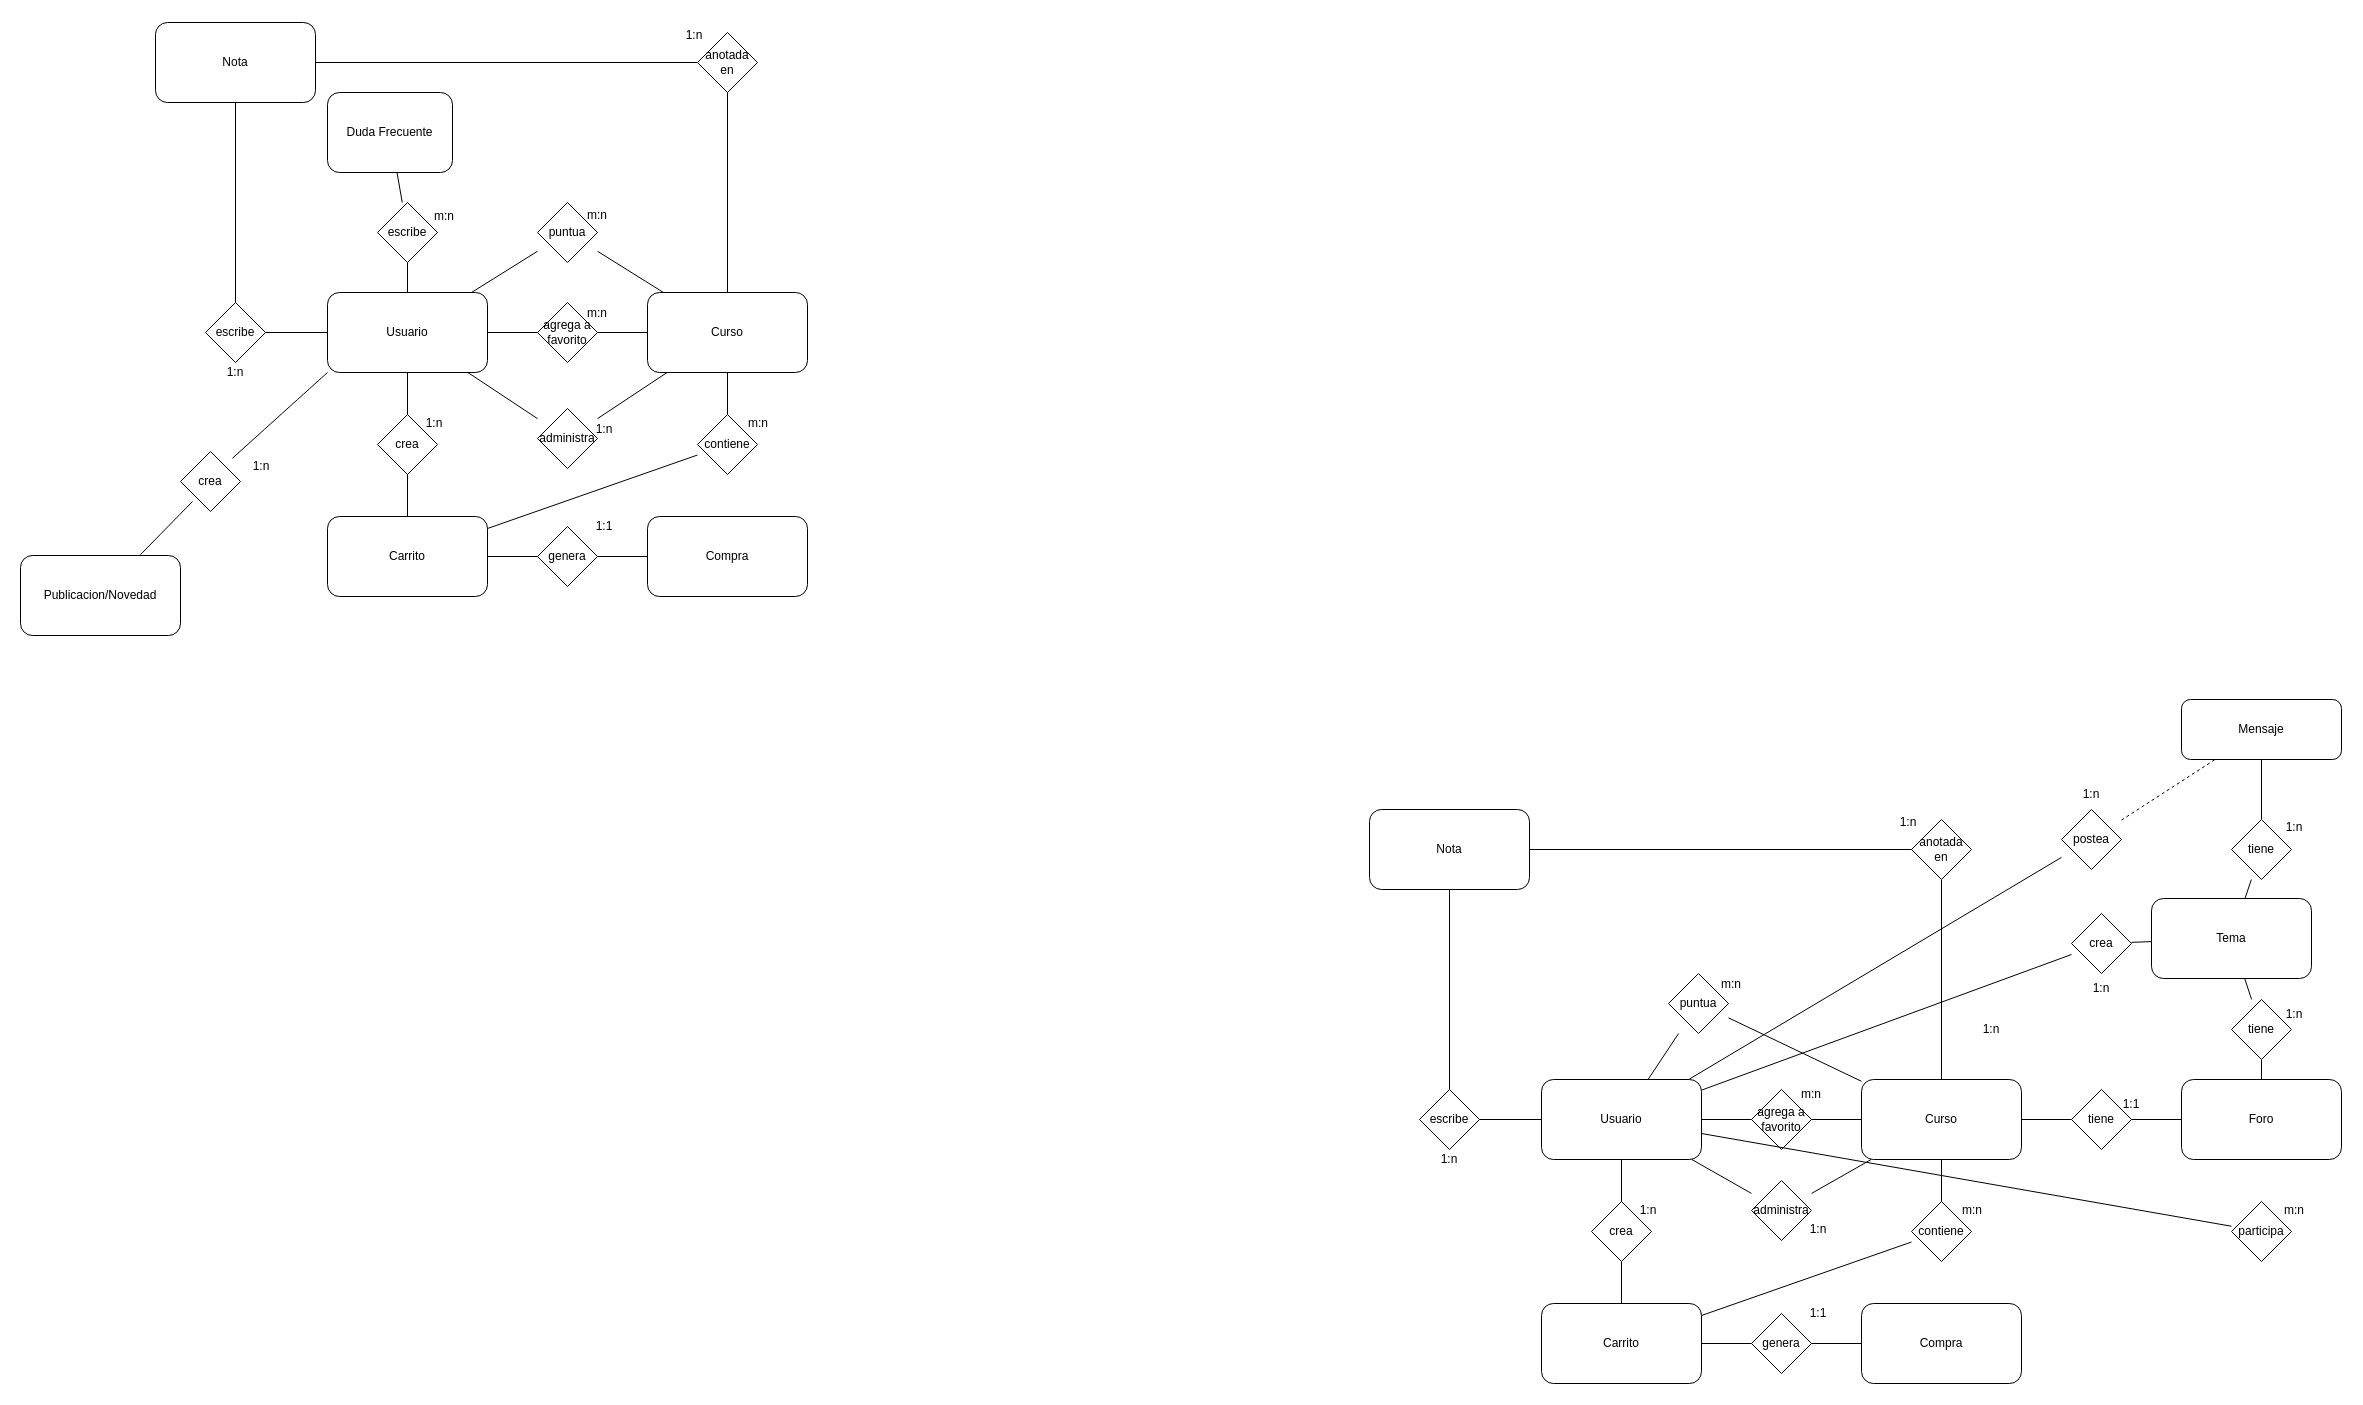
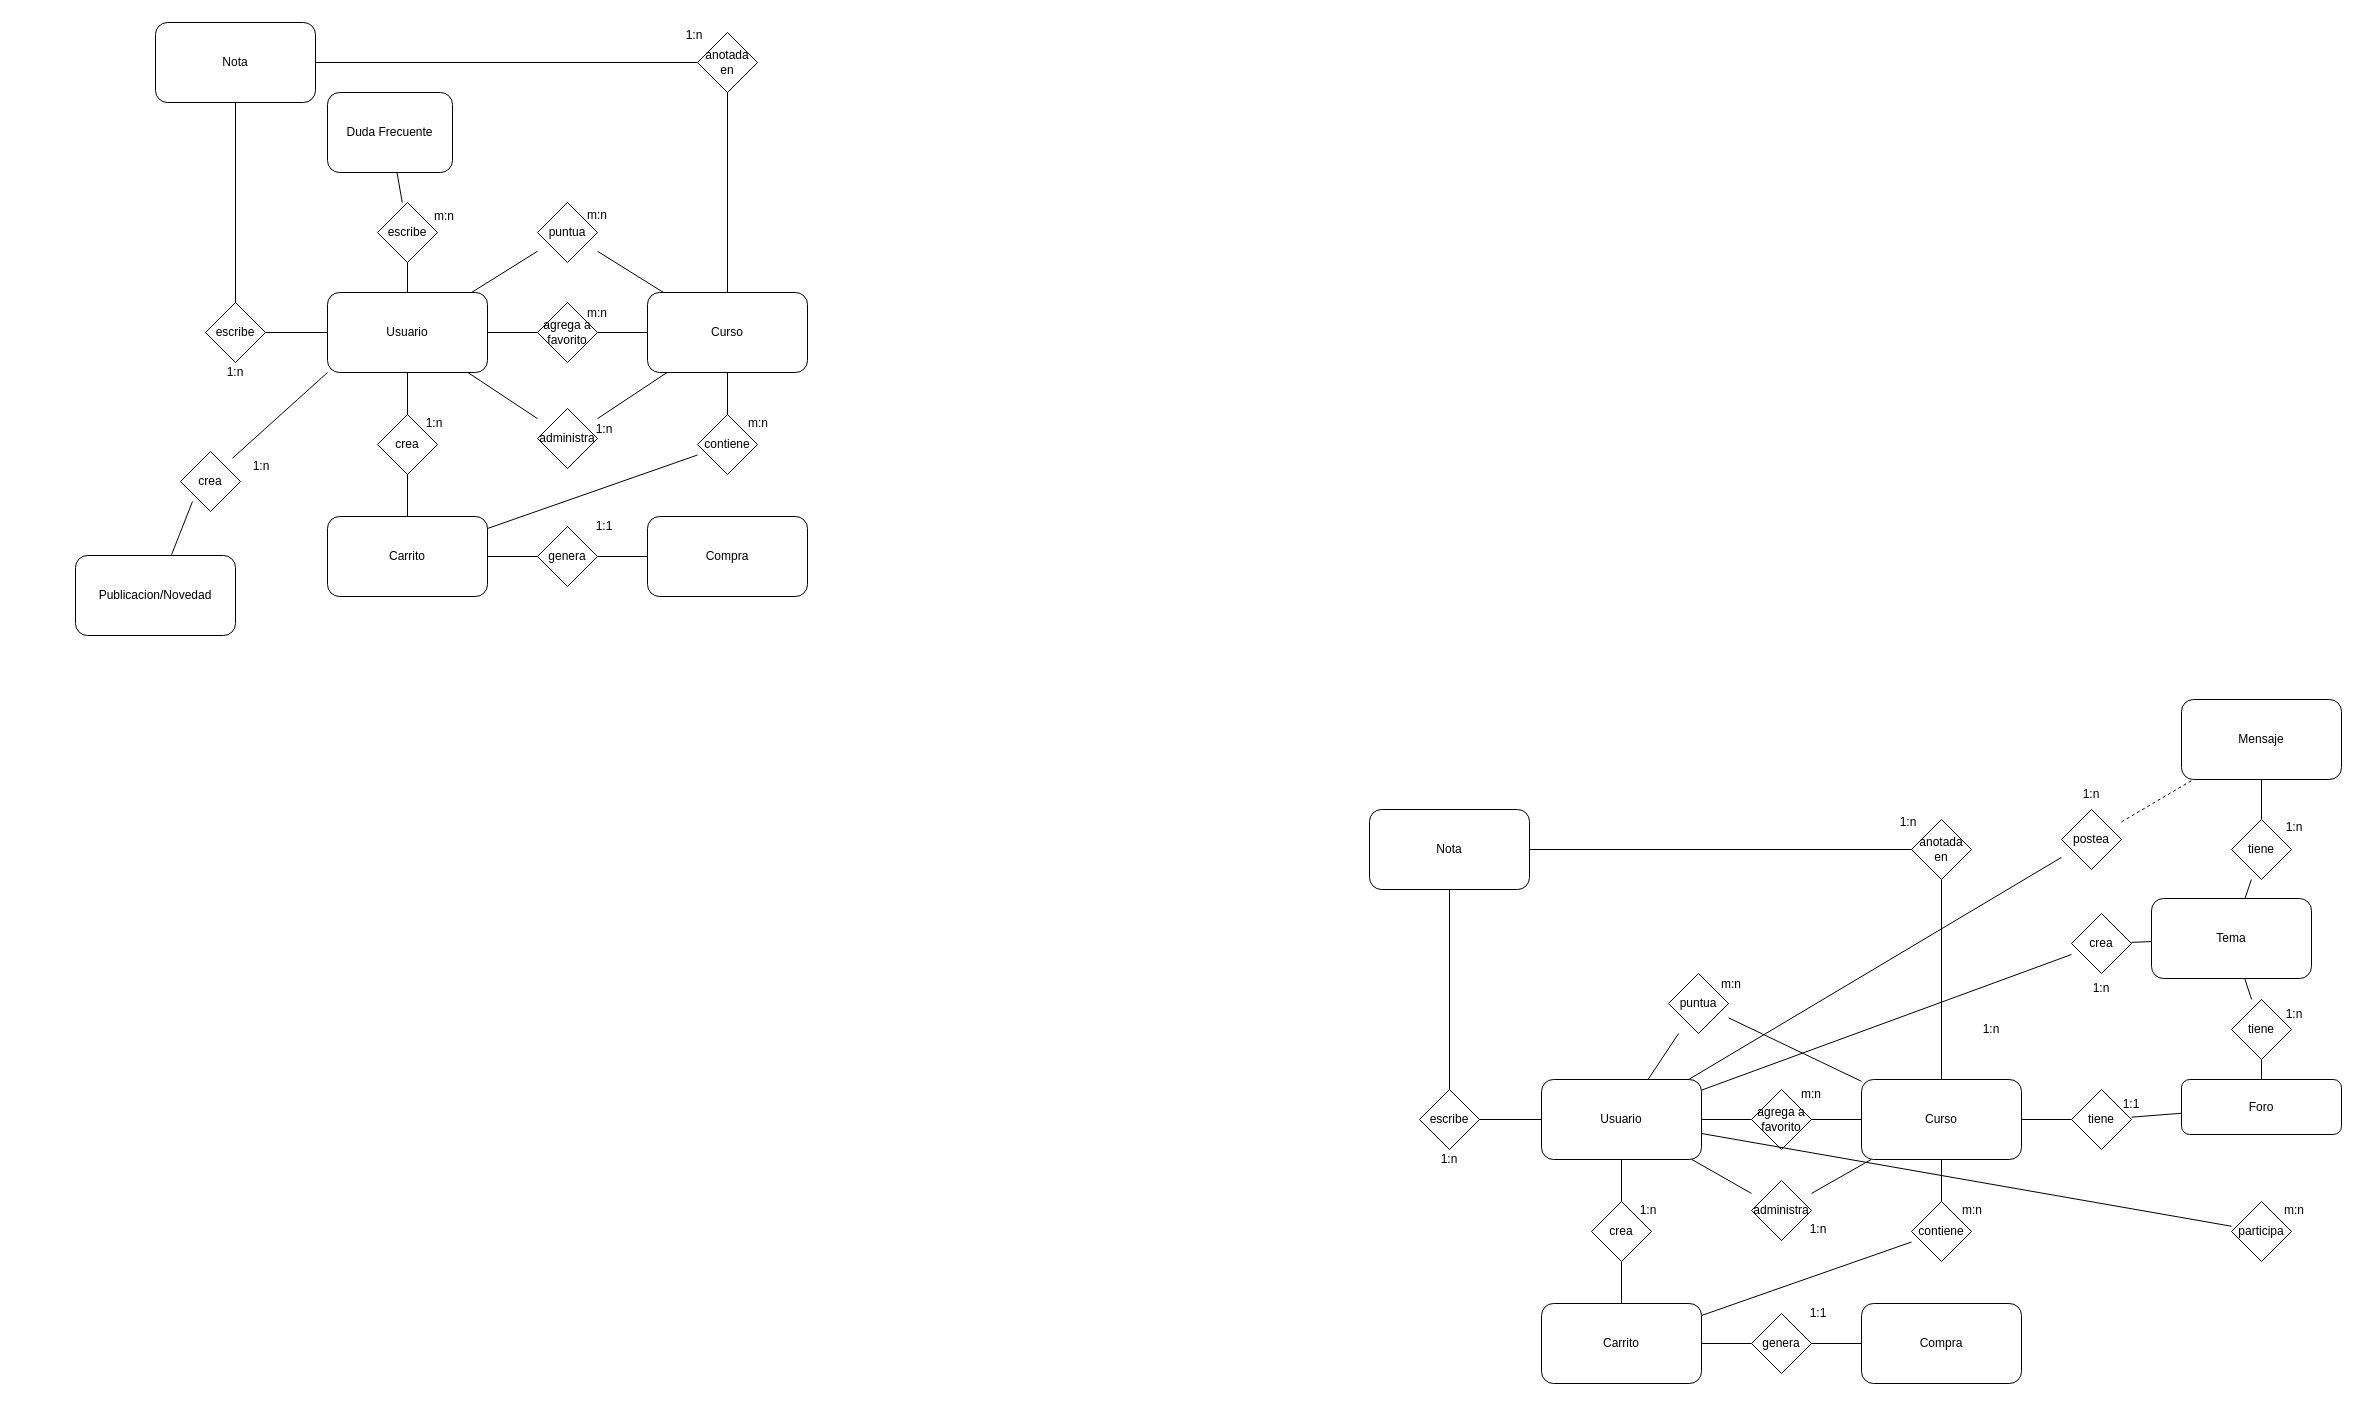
- <mxCell id="111" value="Publicacion/Novedad" style="shape=rectangle;whiteSpace=wrap;html=1;rounded=1;" parent="1" vertex="1"><mxGeometry x="20" y="555" width="160" height="80" as="geometry" /></mxCell>
+ <mxCell id="111" value="Publicacion/Novedad" style="shape=rectangle;whiteSpace=wrap;html=1;rounded=1;" parent="1" vertex="1"><mxGeometry x="75" y="555" width="160" height="80" as="geometry" /></mxCell>
- <mxCell id="98" value="Mensaje" style="shape=rectangle;whiteSpace=wrap;html=1;rounded=1;" parent="1" vertex="1"><mxGeometry x="2181" y="699" width="160" height="60" as="geometry" /></mxCell>
+ <mxCell id="98" value="Mensaje" style="shape=rectangle;whiteSpace=wrap;html=1;rounded=1;" parent="1" vertex="1"><mxGeometry x="2181" y="699" width="160" height="80" as="geometry" /></mxCell>
- <mxCell id="55" value="Foro" style="shape=rectangle;whiteSpace=wrap;html=1;rounded=1;" parent="1" vertex="1"><mxGeometry x="2181" y="1079" width="160" height="80" as="geometry" /></mxCell>
+ <mxCell id="55" value="Foro" style="shape=rectangle;whiteSpace=wrap;html=1;rounded=1;" parent="1" vertex="1"><mxGeometry x="2181" y="1079" width="160" height="55" as="geometry" /></mxCell>
